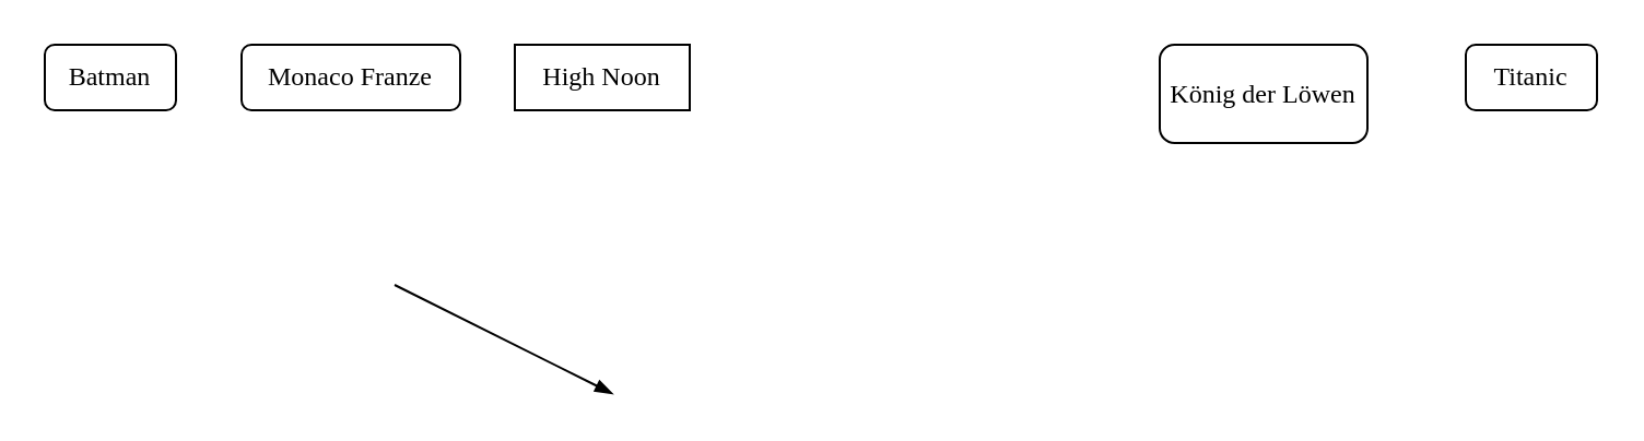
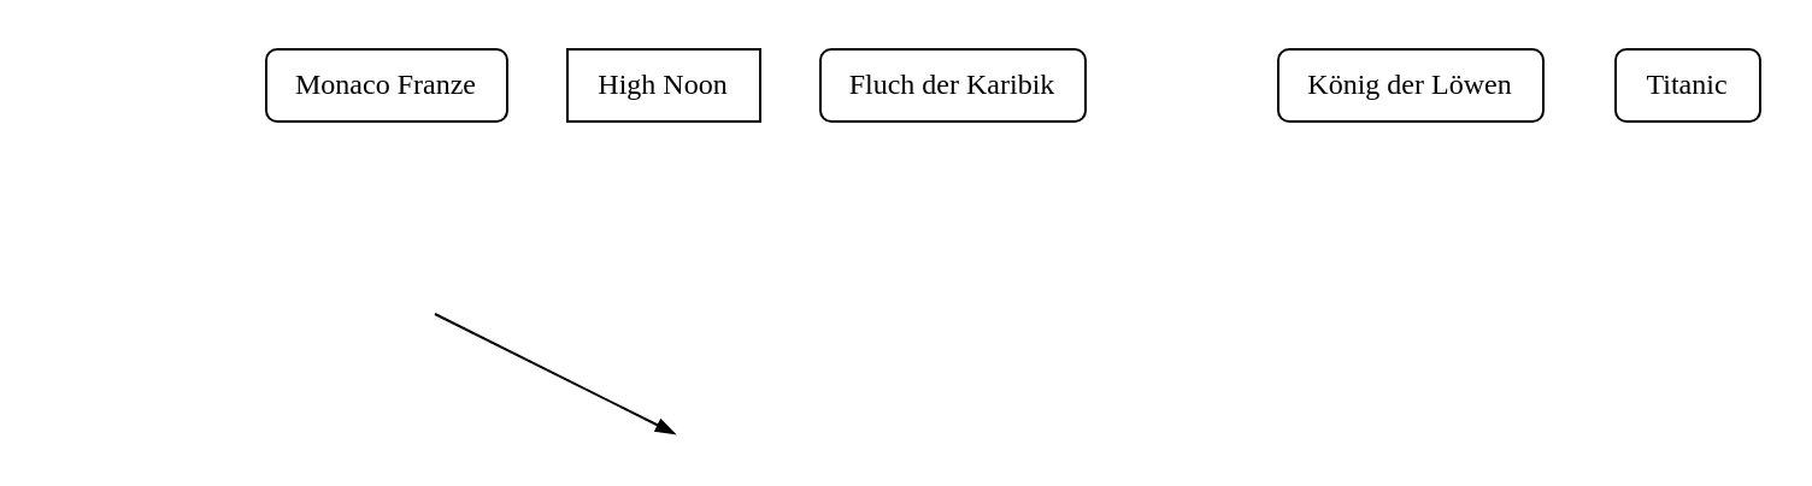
- <mxCell id="2" value="Batman" style="rounded=1;fontFamily=Alegreya;fontSource=https%3A%2F%2Ffonts.googleapis.com%2Fcss%3Ffamily%3DAlegreya;whiteSpace=wrap;" parent="1" vertex="1"><mxGeometry x="20" y="20" width="60" height="30" as="geometry" /></mxCell>
+ <mxCell id="6" value="Fluch der Karibik" style="rounded=1;fontFamily=Alegreya;fontSource=https%3A%2F%2Ffonts.googleapis.com%2Fcss%3Ffamily%3DAlegreya;whiteSpace=wrap;" parent="1" vertex="1"><mxGeometry x="340" y="20" width="110" height="30" as="geometry" /></mxCell>
- <mxCell id="7" value="König der Löwen" style="rounded=1;fontFamily=Alegreya;fontSource=https%3A%2F%2Ffonts.googleapis.com%2Fcss%3Ffamily%3DAlegreya;whiteSpace=wrap;" parent="1" vertex="1"><mxGeometry x="530" y="20" width="95" height="45" as="geometry" /></mxCell>
+ <mxCell id="7" value="König der Löwen" style="rounded=1;fontFamily=Alegreya;fontSource=https%3A%2F%2Ffonts.googleapis.com%2Fcss%3Ffamily%3DAlegreya;whiteSpace=wrap;" parent="1" vertex="1"><mxGeometry x="530" y="20" width="110" height="30" as="geometry" /></mxCell>
